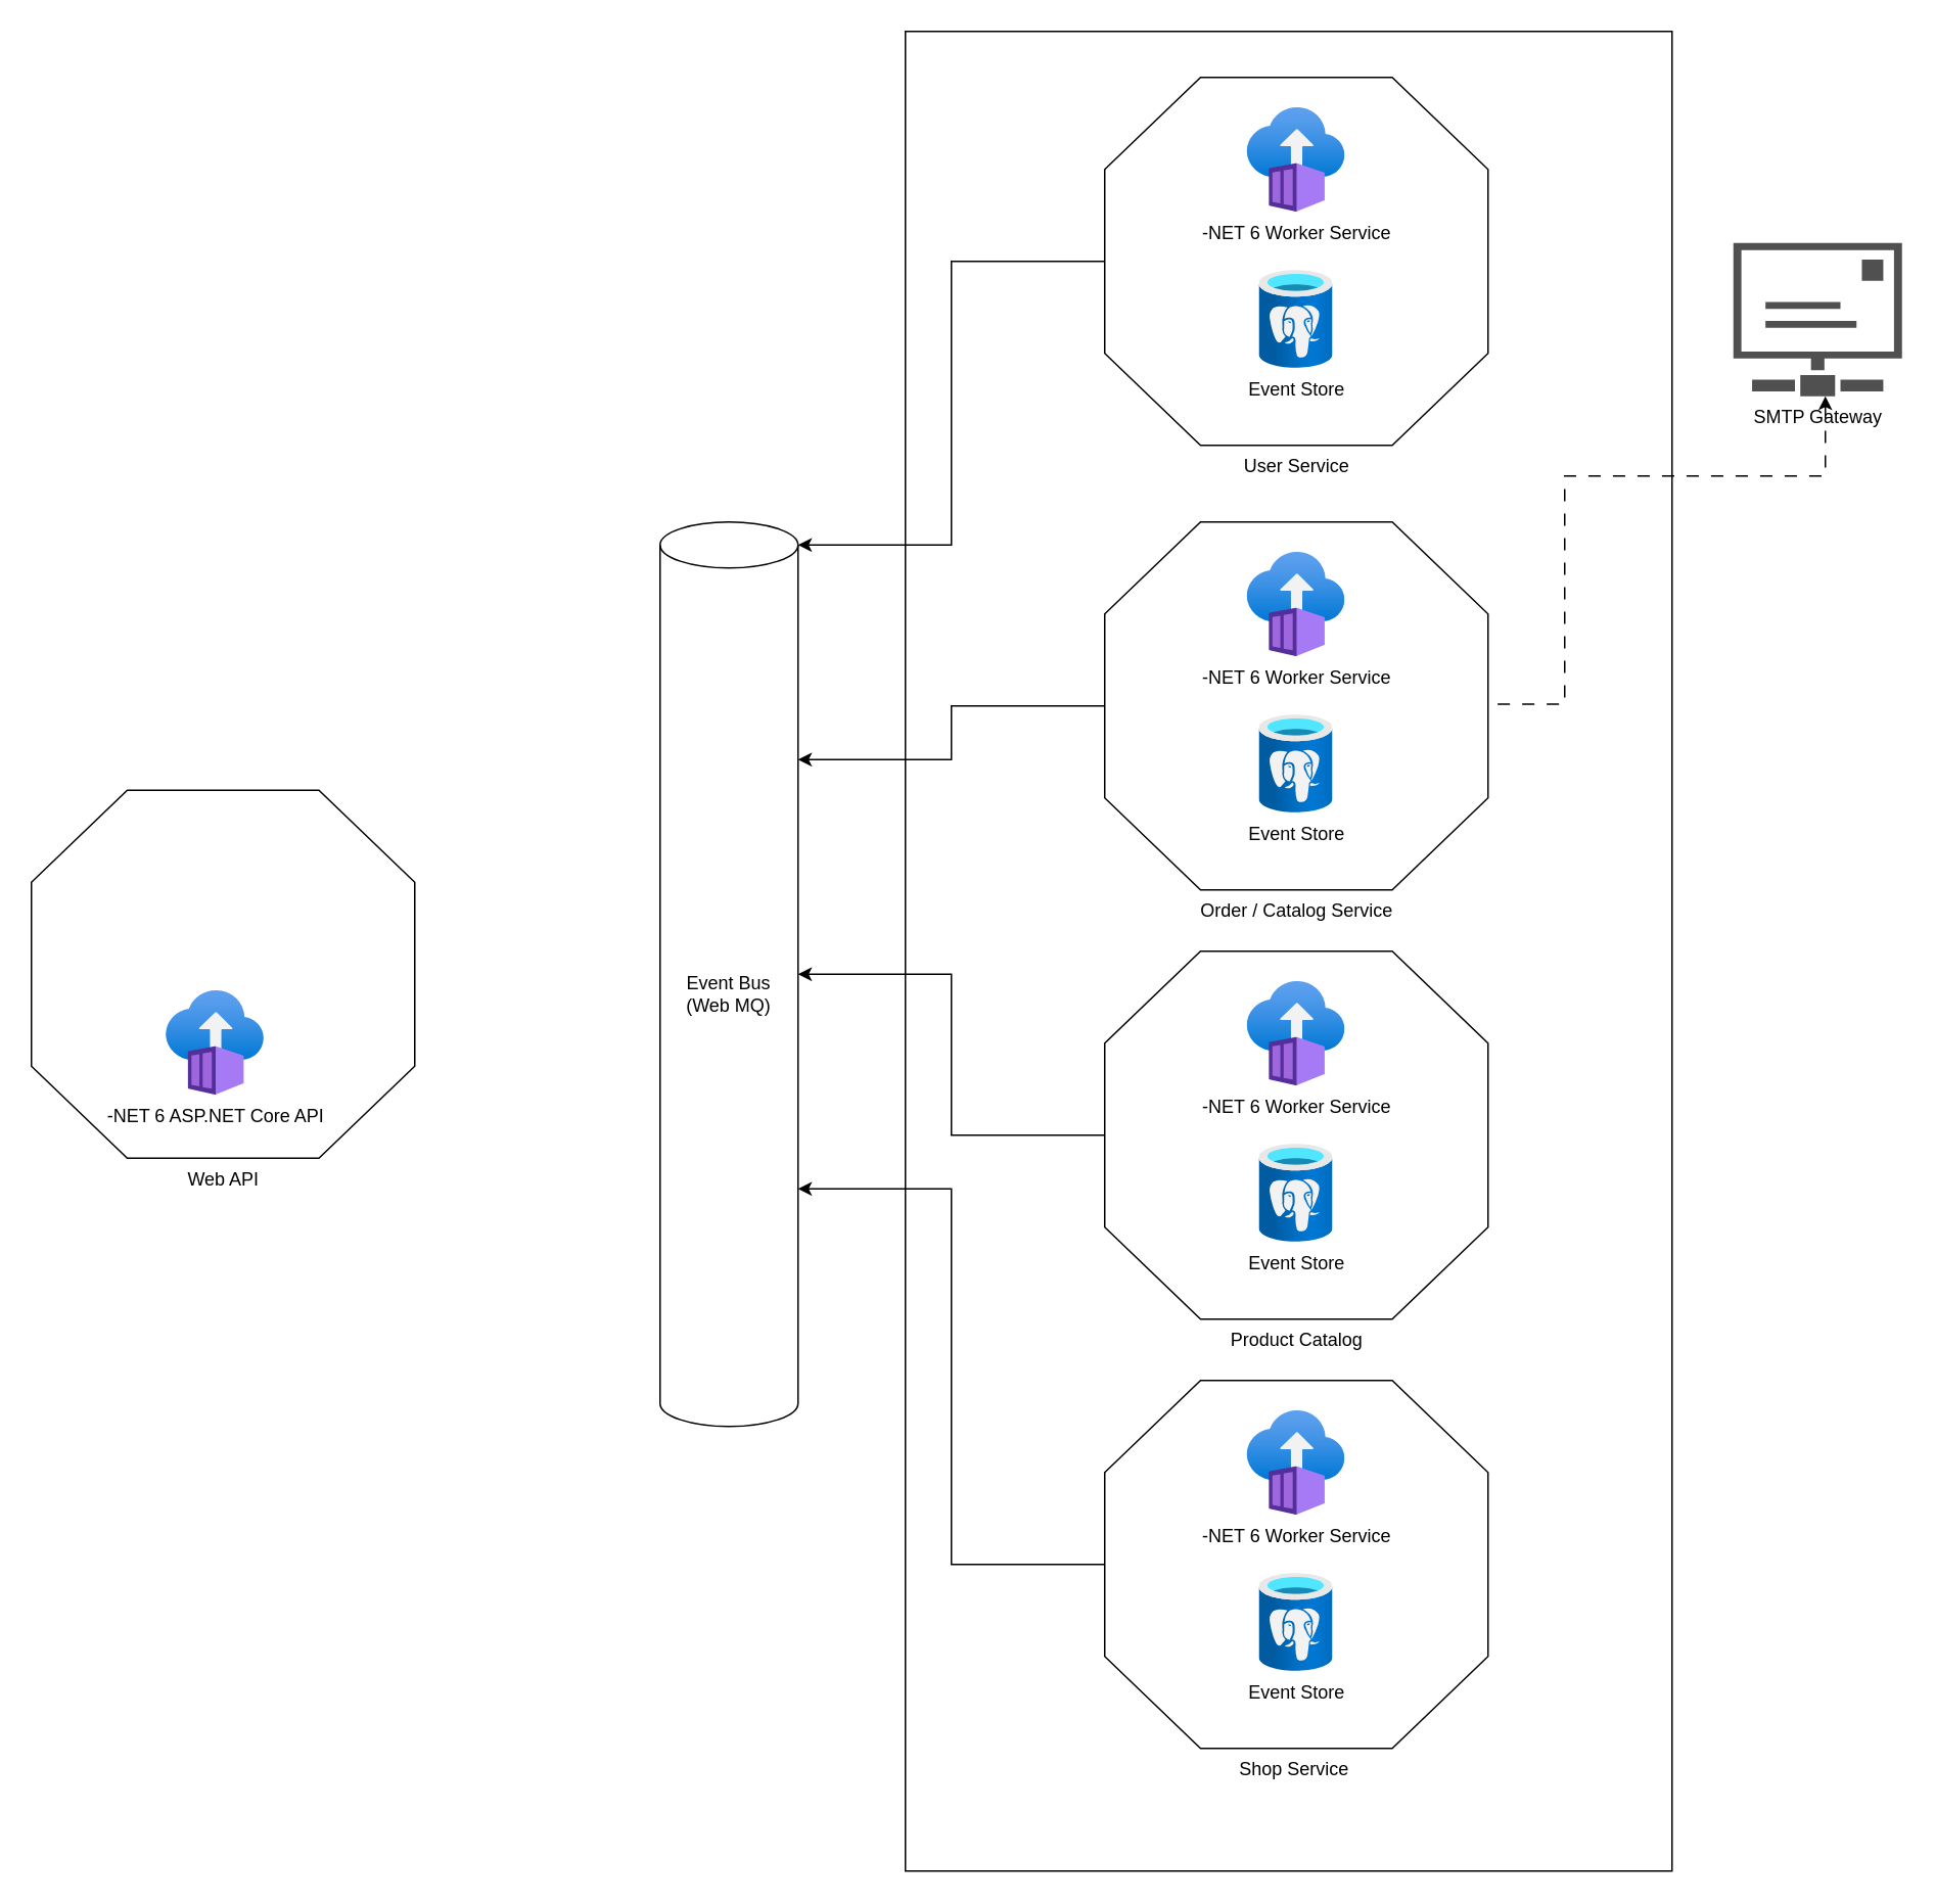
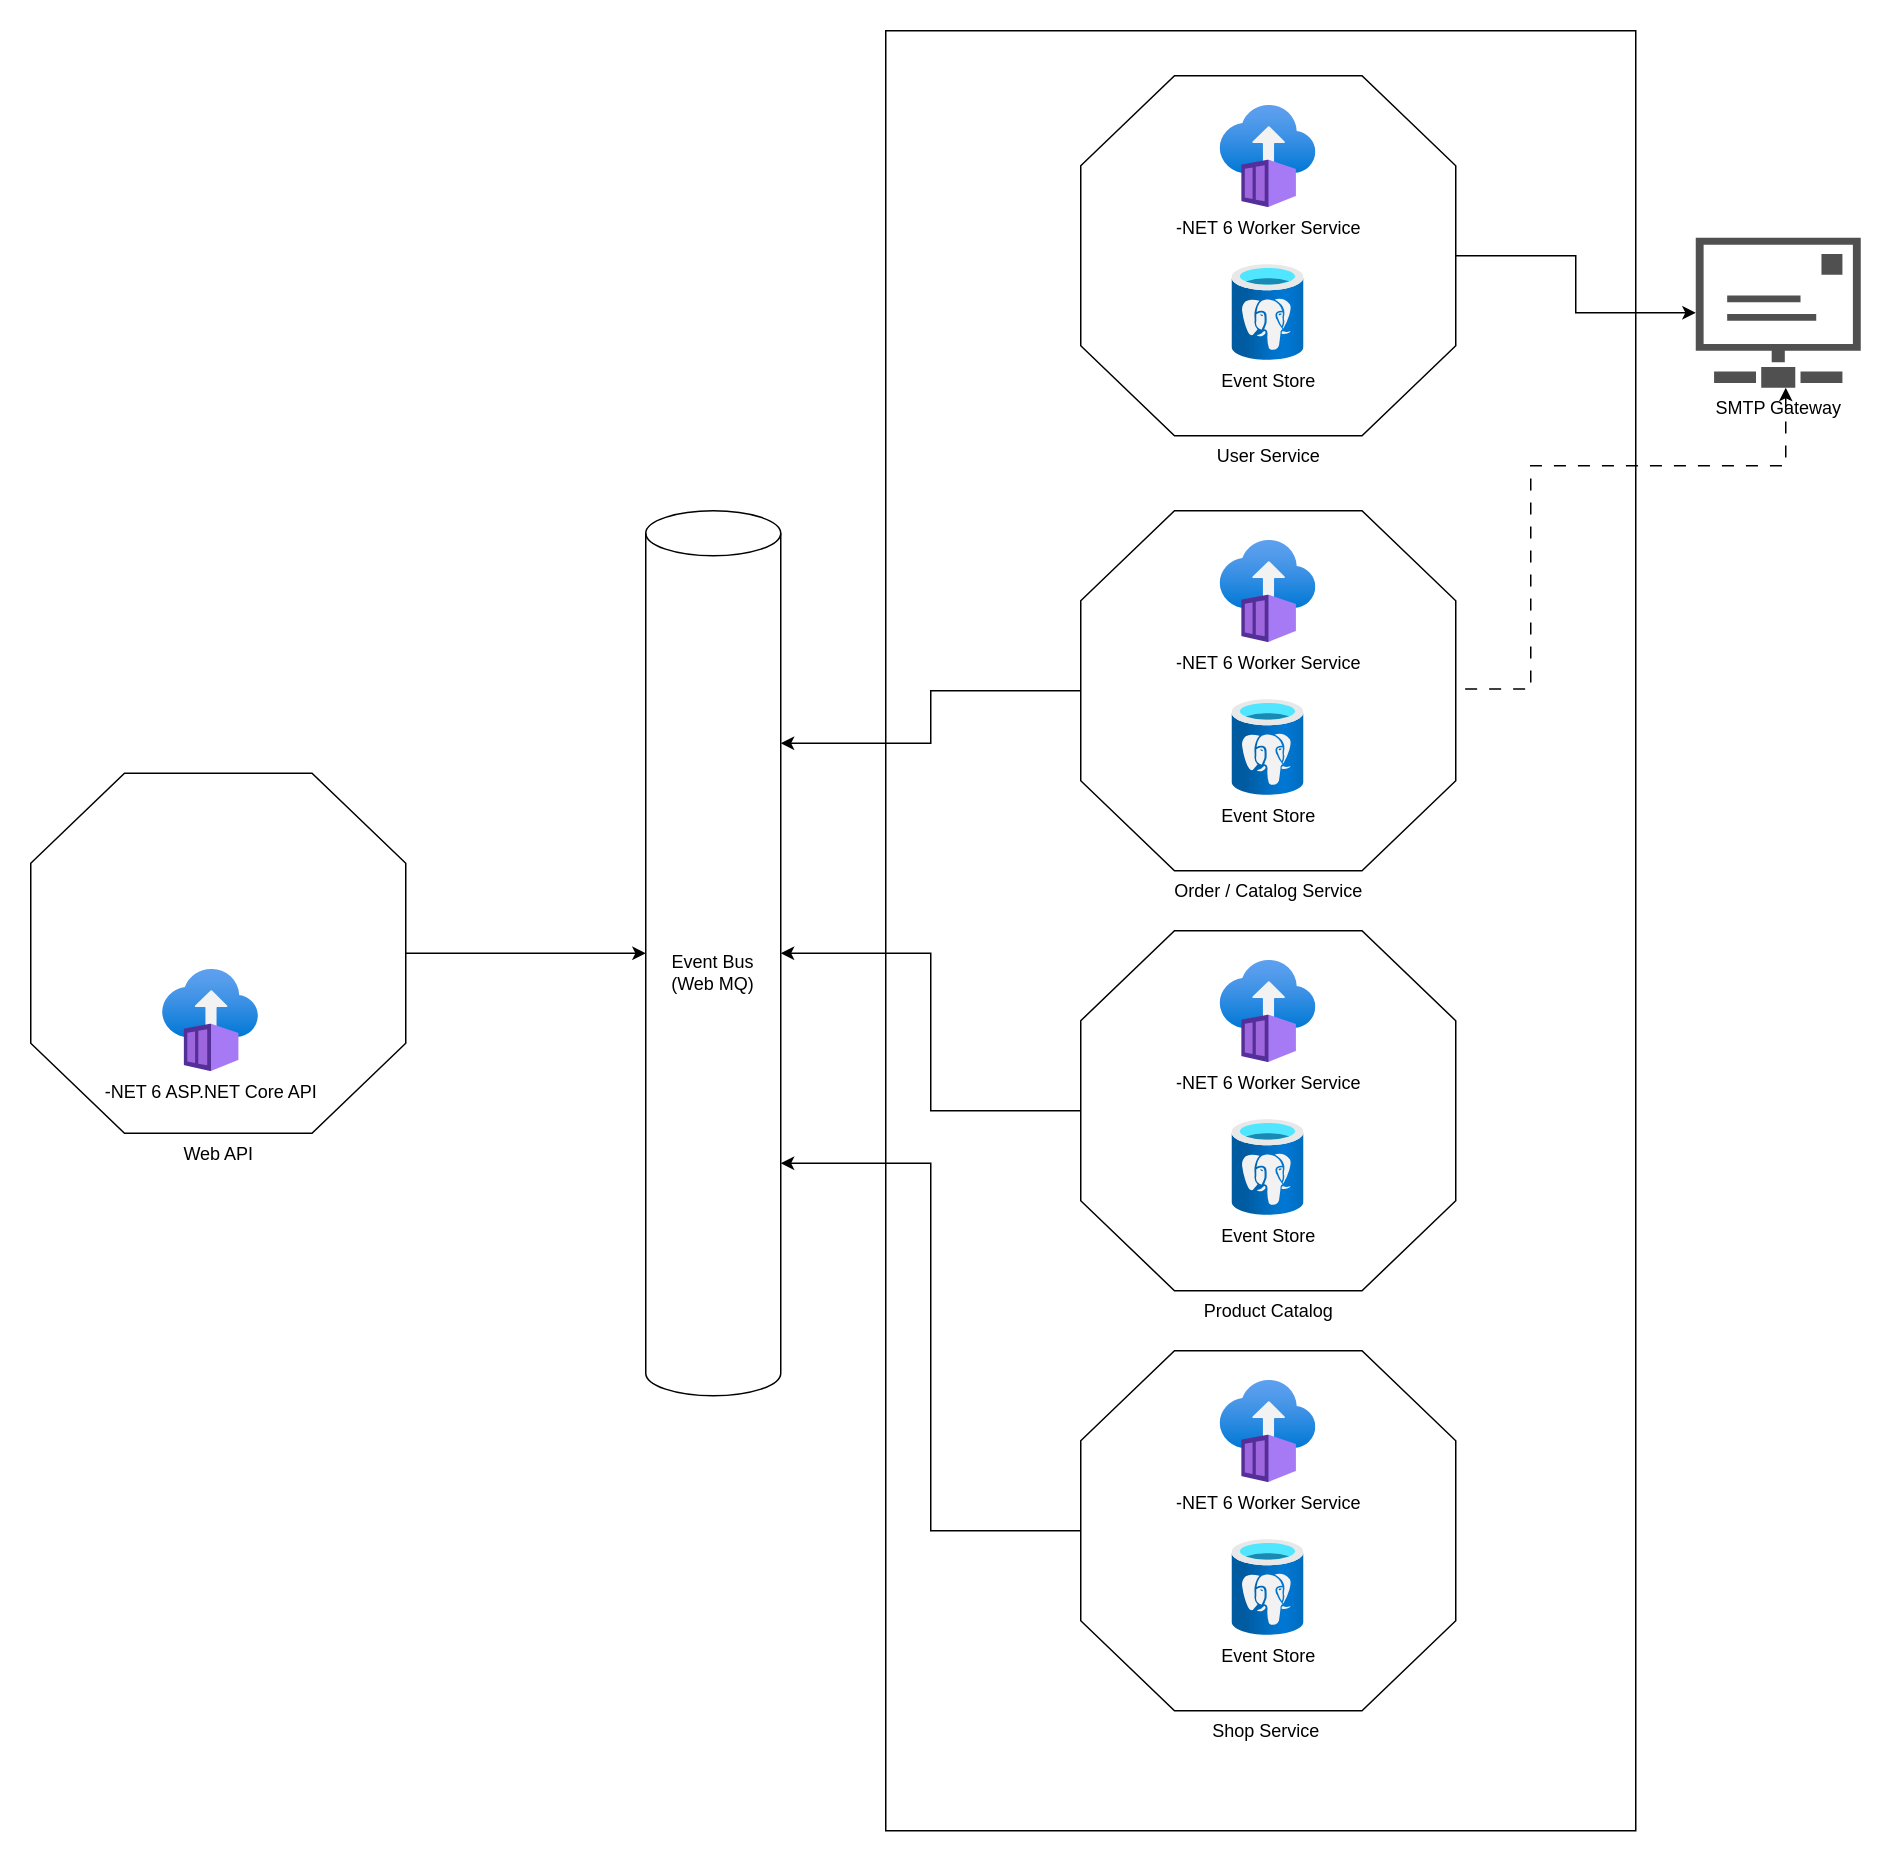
- <mxCell id="3" style="edgeStyle=orthogonalEdgeStyle;rounded=0;orthogonalLoop=1;jettySize=auto;html=1;entryX=1;entryY=0;entryDx=0;entryDy=15;entryPerimeter=0;" edge="1" parent="1" source="4" target="21"><mxGeometry relative="1" as="geometry" /></mxCell>
+ <mxCell id="3" style="edgeStyle=orthogonalEdgeStyle;rounded=0;orthogonalLoop=1;jettySize=auto;html=1;" edge="1" parent="1" source="4" target="25"><mxGeometry relative="1" as="geometry" /></mxCell>
+ <mxCell id="22" style="edgeStyle=orthogonalEdgeStyle;rounded=0;orthogonalLoop=1;jettySize=auto;html=1;" edge="1" parent="1" source="23" target="21"><mxGeometry relative="1" as="geometry" /></mxCell>
